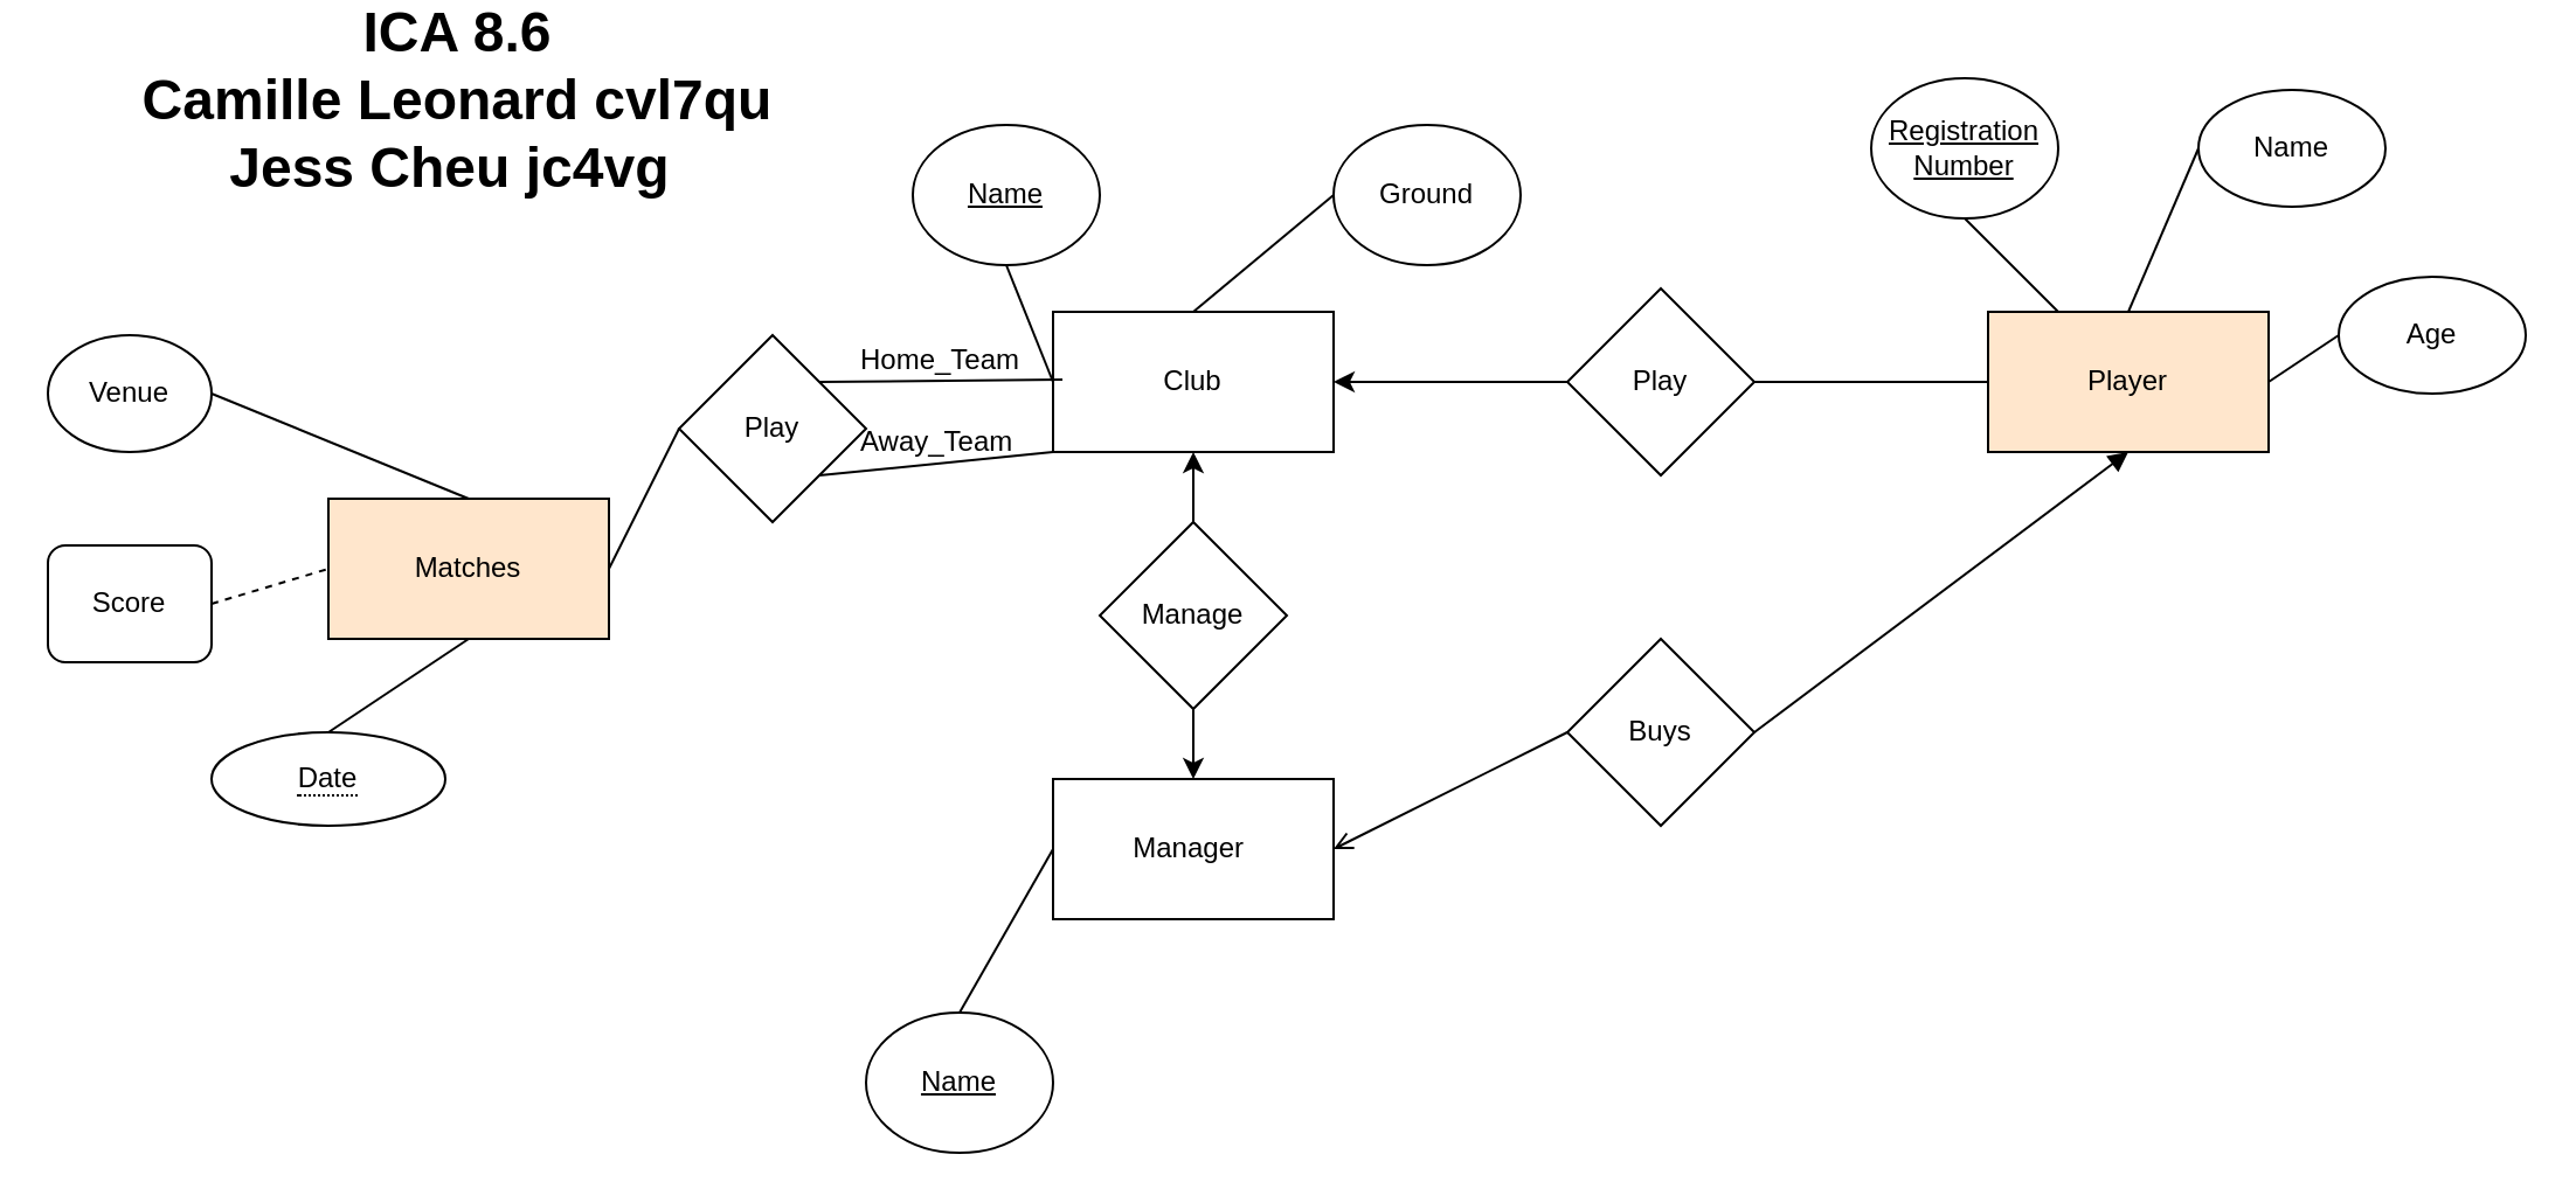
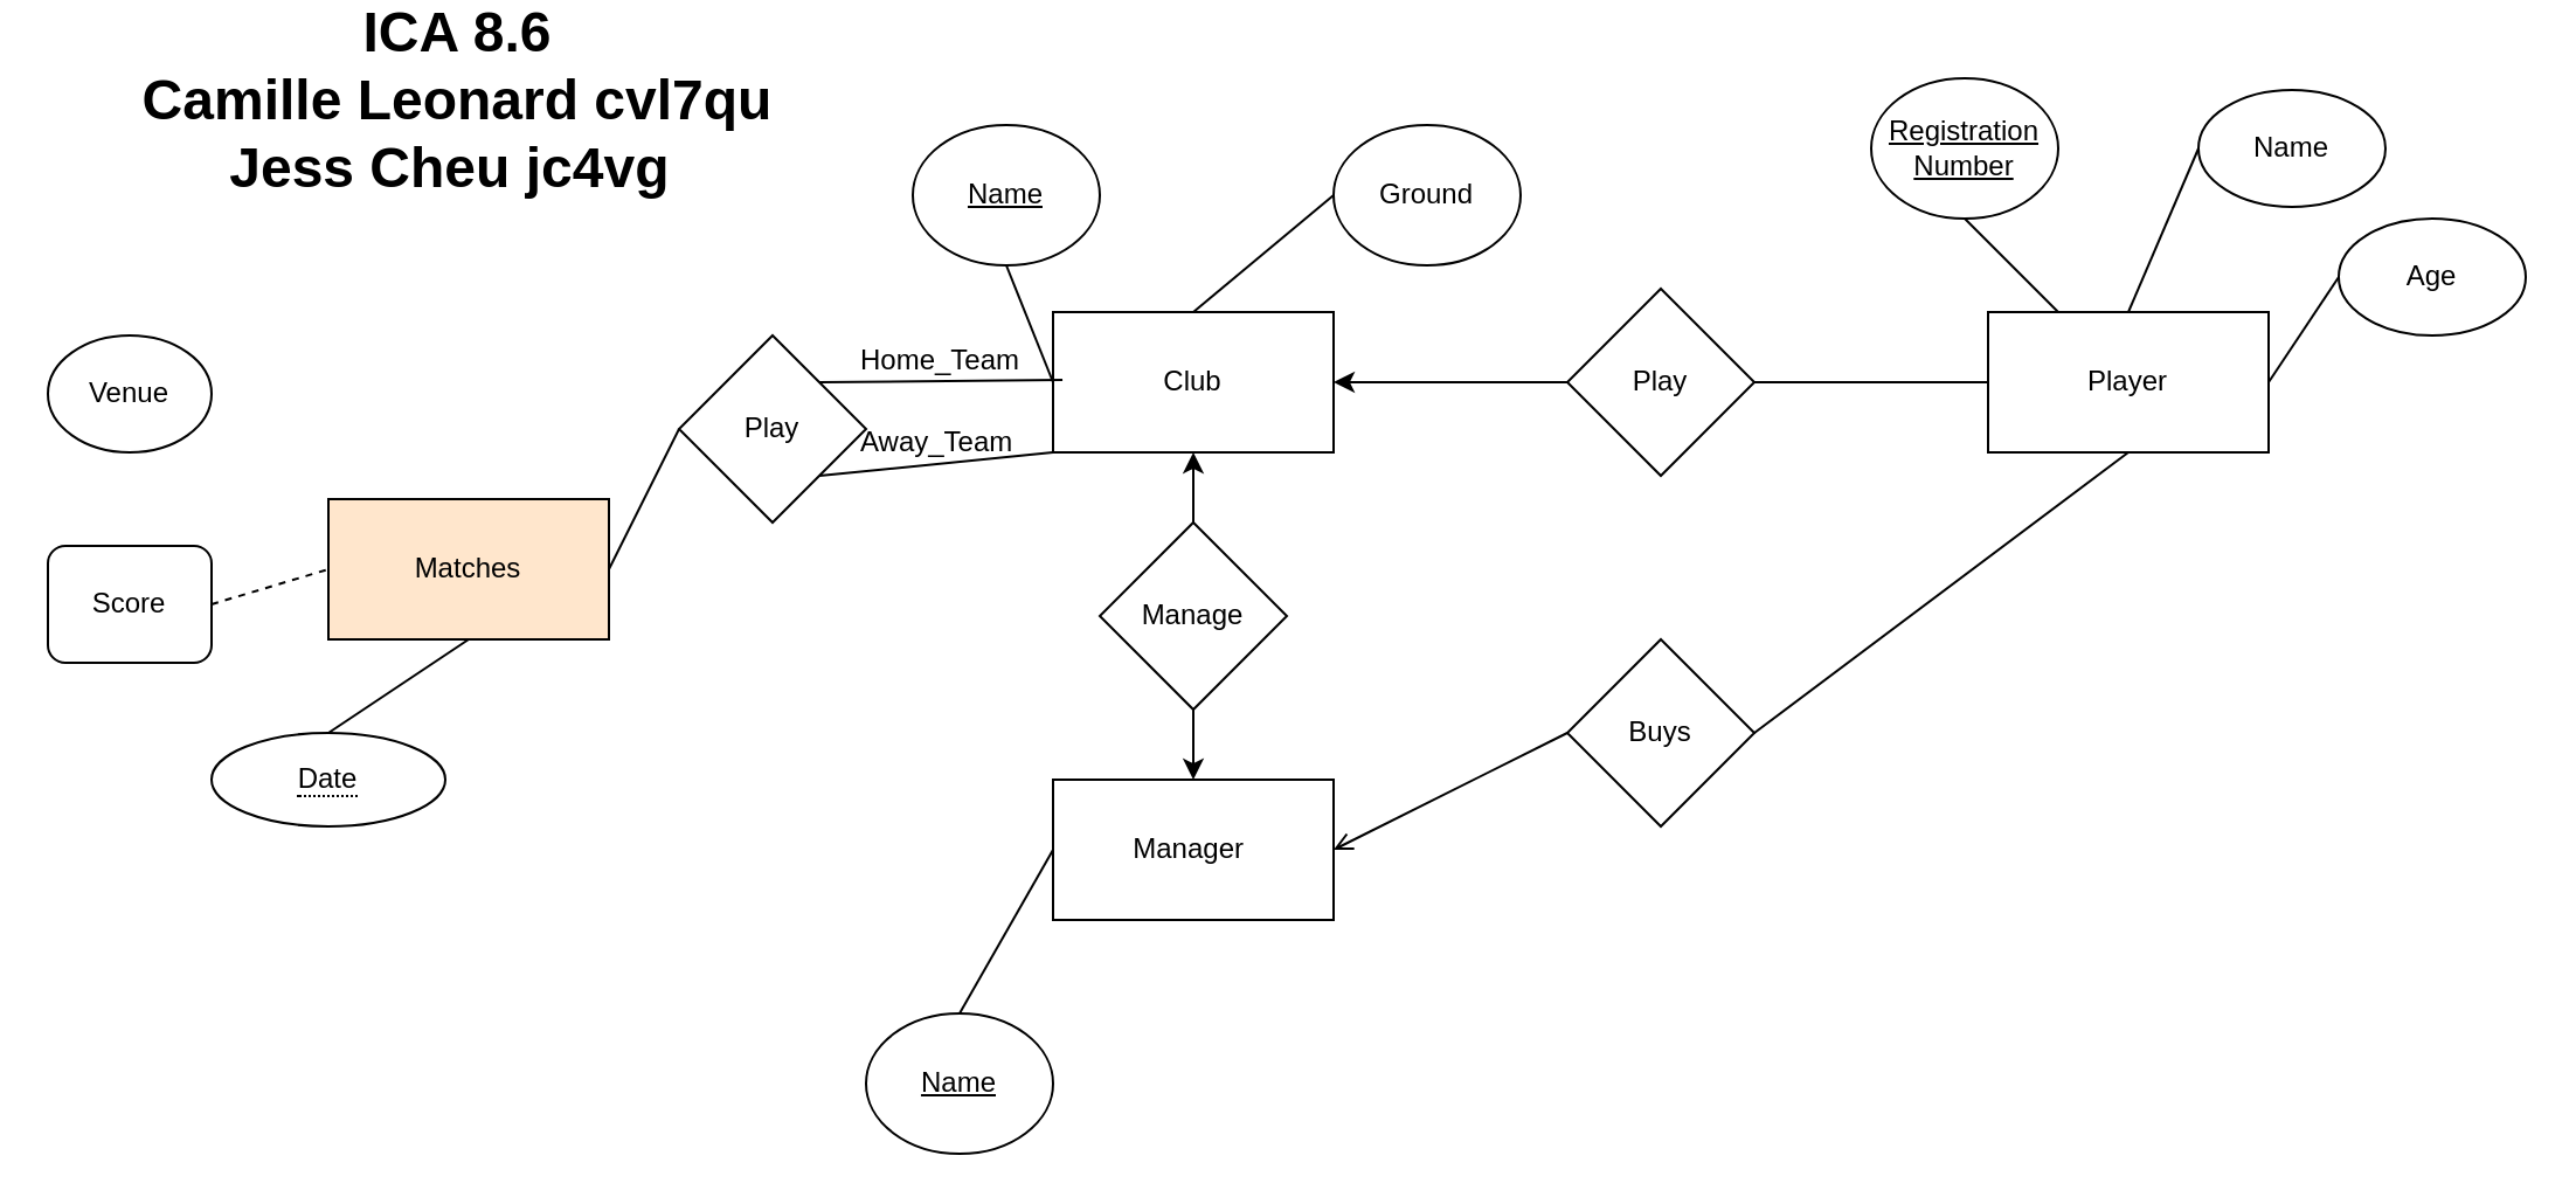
- <mxCell id="26" value="Age" style="ellipse;whiteSpace=wrap;html=1;" vertex="1" parent="1"><mxGeometry x="1000" y="115" width="80" height="50" as="geometry" /></mxCell>
+ <mxCell id="26" value="Age" style="ellipse;whiteSpace=wrap;html=1;" vertex="1" parent="1"><mxGeometry x="1000" y="90" width="80" height="50" as="geometry" /></mxCell>
- <mxCell id="7" value="Player" style="rounded=0;whiteSpace=wrap;html=1;fillColor=#ffe6cc;" vertex="1" parent="1"><mxGeometry x="850" y="130" width="120" height="60" as="geometry" /></mxCell>
+ <mxCell id="7" value="Player" style="rounded=0;whiteSpace=wrap;html=1;" vertex="1" parent="1"><mxGeometry x="850" y="130" width="120" height="60" as="geometry" /></mxCell>
- <mxCell id="33" value="" style="endArrow=none;html=1;entryX=1;entryY=0.5;entryDx=0;entryDy=0;exitX=0.5;exitY=0;exitDx=0;exitDy=0;" edge="1" parent="1" source="30" target="32"><mxGeometry width="50" height="50" relative="1" as="geometry"><mxPoint x="660" y="360" as="sourcePoint" /><mxPoint x="710" y="310" as="targetPoint" /></mxGeometry></mxCell>
- <mxCell id="23" value="" style="endArrow=block;html=1;entryX=0.5;entryY=1;entryDx=0;entryDy=0;exitX=1;exitY=0.5;exitDx=0;exitDy=0;" edge="1" parent="1" source="21" target="7"><mxGeometry width="50" height="50" relative="1" as="geometry"><mxPoint x="720" y="350" as="sourcePoint" /><mxPoint x="770" y="300" as="targetPoint" /></mxGeometry></mxCell>
+ <mxCell id="23" value="" style="endArrow=none;html=1;entryX=0.5;entryY=1;entryDx=0;entryDy=0;exitX=1;exitY=0.5;exitDx=0;exitDy=0;" edge="1" parent="1" source="21" target="7"><mxGeometry width="50" height="50" relative="1" as="geometry"><mxPoint x="720" y="350" as="sourcePoint" /><mxPoint x="770" y="300" as="targetPoint" /></mxGeometry></mxCell>
